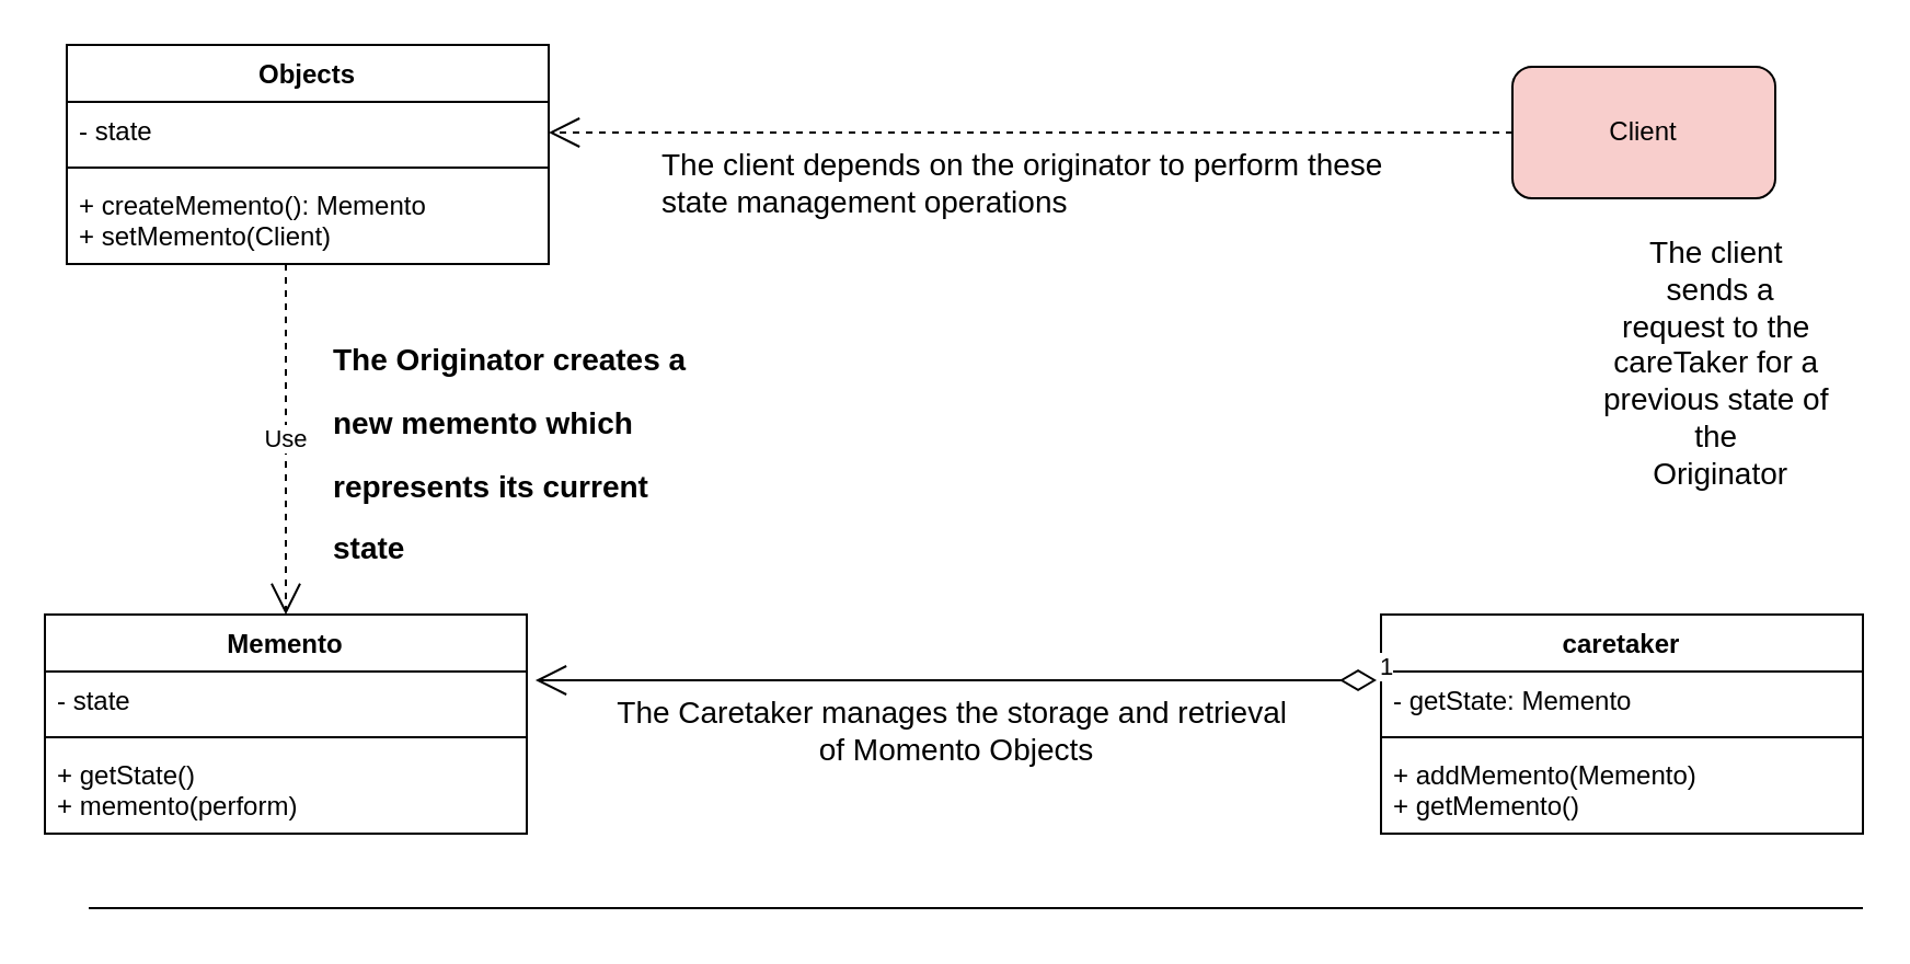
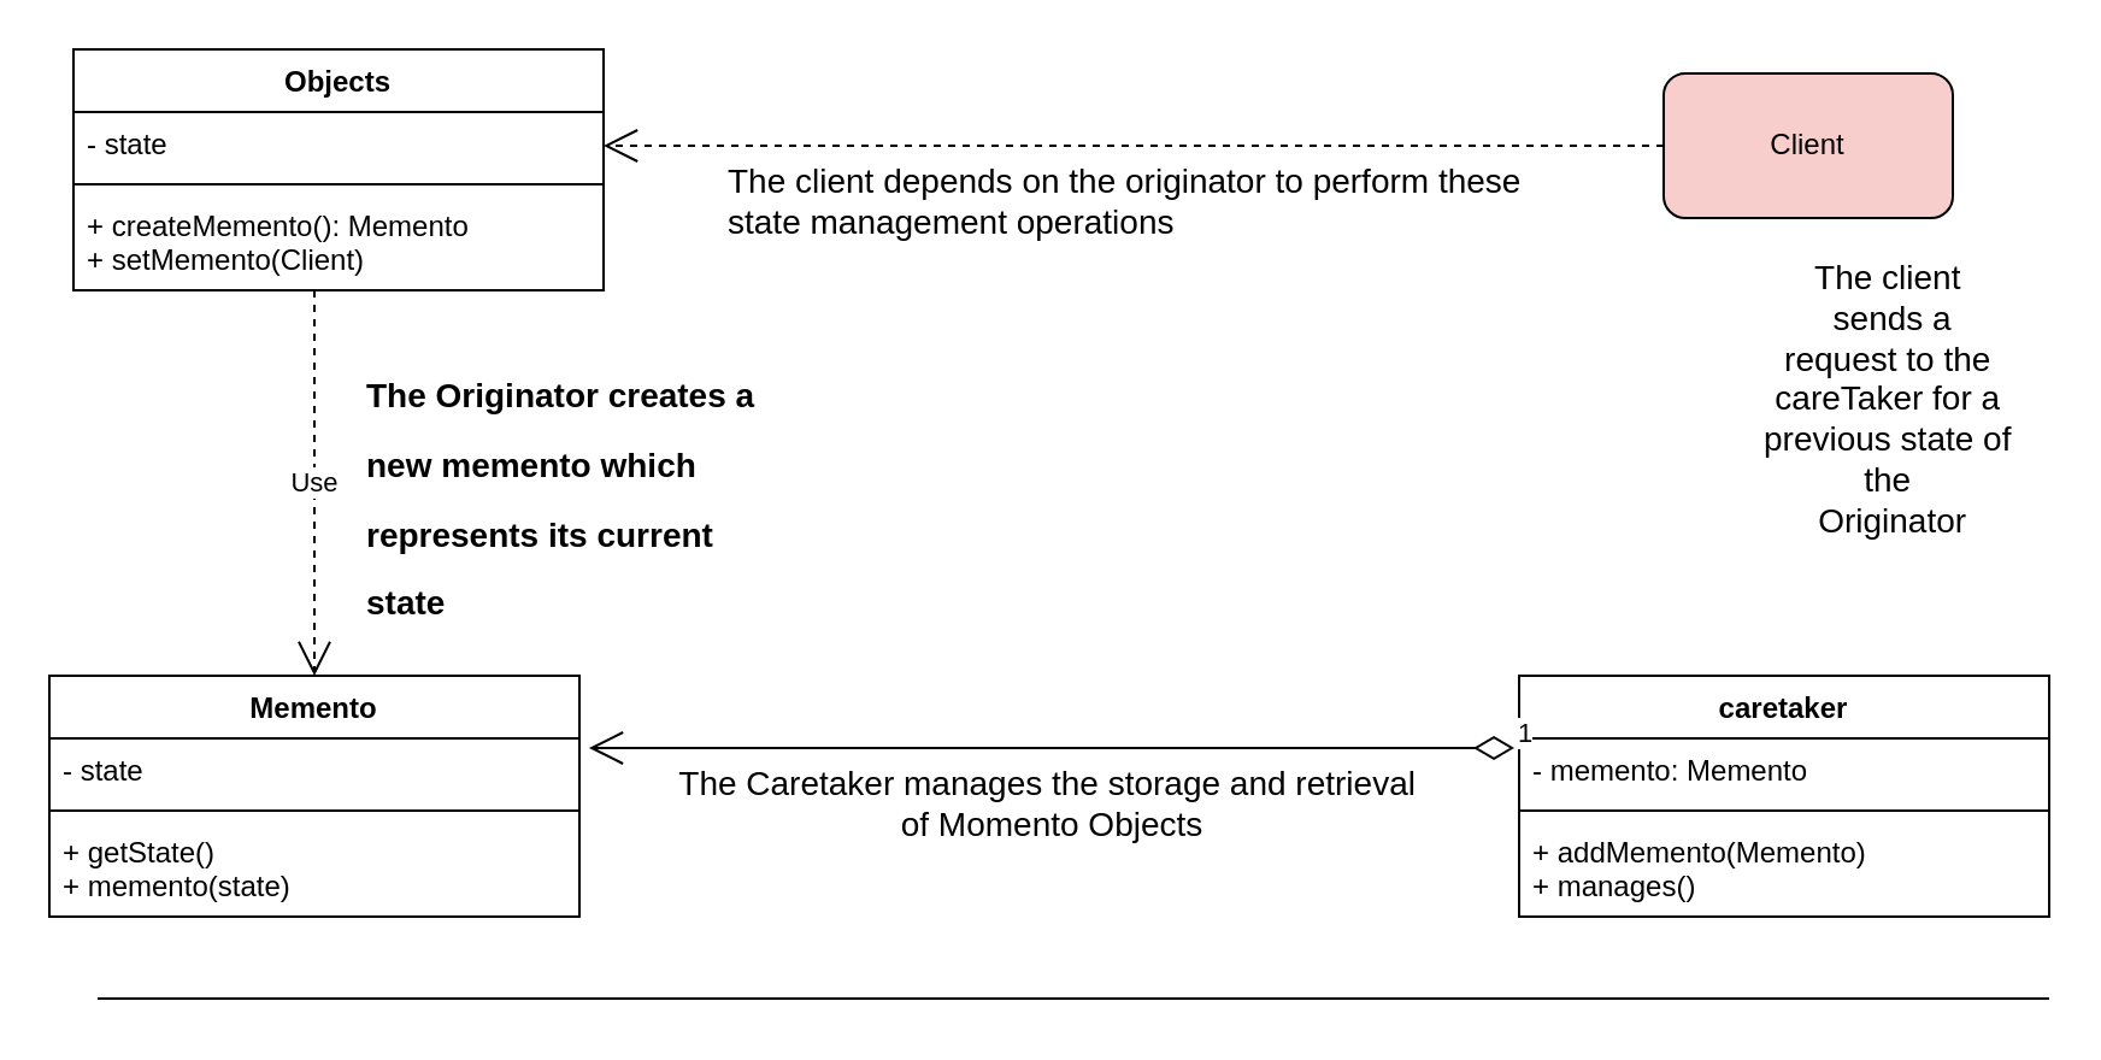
- <mxCell id="15" value="&lt;div&gt;- getState: Memento&lt;/div&gt;" style="text;strokeColor=none;fillColor=none;align=left;verticalAlign=top;spacingLeft=4;spacingRight=4;overflow=hidden;rotatable=0;points=[[0,0.5],[1,0.5]];portConstraint=eastwest;whiteSpace=wrap;html=1;" vertex="1" parent="14"><mxGeometry y="26" width="220" height="26" as="geometry" /></mxCell>
+ <mxCell id="15" value="&lt;div&gt;- memento: Memento&lt;/div&gt;" style="text;strokeColor=none;fillColor=none;align=left;verticalAlign=top;spacingLeft=4;spacingRight=4;overflow=hidden;rotatable=0;points=[[0,0.5],[1,0.5]];portConstraint=eastwest;whiteSpace=wrap;html=1;" vertex="1" parent="14"><mxGeometry y="26" width="220" height="26" as="geometry" /></mxCell>
- <mxCell id="10" value="+ getState()&lt;div&gt;+ memento(perform)&lt;/div&gt;" style="text;strokeColor=none;fillColor=none;align=left;verticalAlign=top;spacingLeft=4;spacingRight=4;overflow=hidden;rotatable=0;points=[[0,0.5],[1,0.5]];portConstraint=eastwest;whiteSpace=wrap;html=1;" vertex="1" parent="7"><mxGeometry y="60" width="220" height="40" as="geometry" /></mxCell>
+ <mxCell id="10" value="+ getState()&lt;div&gt;+ memento(state)&lt;/div&gt;" style="text;strokeColor=none;fillColor=none;align=left;verticalAlign=top;spacingLeft=4;spacingRight=4;overflow=hidden;rotatable=0;points=[[0,0.5],[1,0.5]];portConstraint=eastwest;whiteSpace=wrap;html=1;" vertex="1" parent="7"><mxGeometry y="60" width="220" height="40" as="geometry" /></mxCell>
- <mxCell id="17" value="+ addMemento(Memento)&lt;div&gt;+ getMemento()&lt;/div&gt;" style="text;strokeColor=none;fillColor=none;align=left;verticalAlign=top;spacingLeft=4;spacingRight=4;overflow=hidden;rotatable=0;points=[[0,0.5],[1,0.5]];portConstraint=eastwest;whiteSpace=wrap;html=1;" vertex="1" parent="14"><mxGeometry y="60" width="220" height="40" as="geometry" /></mxCell>
+ <mxCell id="17" value="+ addMemento(Memento)&lt;div&gt;+ manages()&lt;/div&gt;" style="text;strokeColor=none;fillColor=none;align=left;verticalAlign=top;spacingLeft=4;spacingRight=4;overflow=hidden;rotatable=0;points=[[0,0.5],[1,0.5]];portConstraint=eastwest;whiteSpace=wrap;html=1;" vertex="1" parent="14"><mxGeometry y="60" width="220" height="40" as="geometry" /></mxCell>
